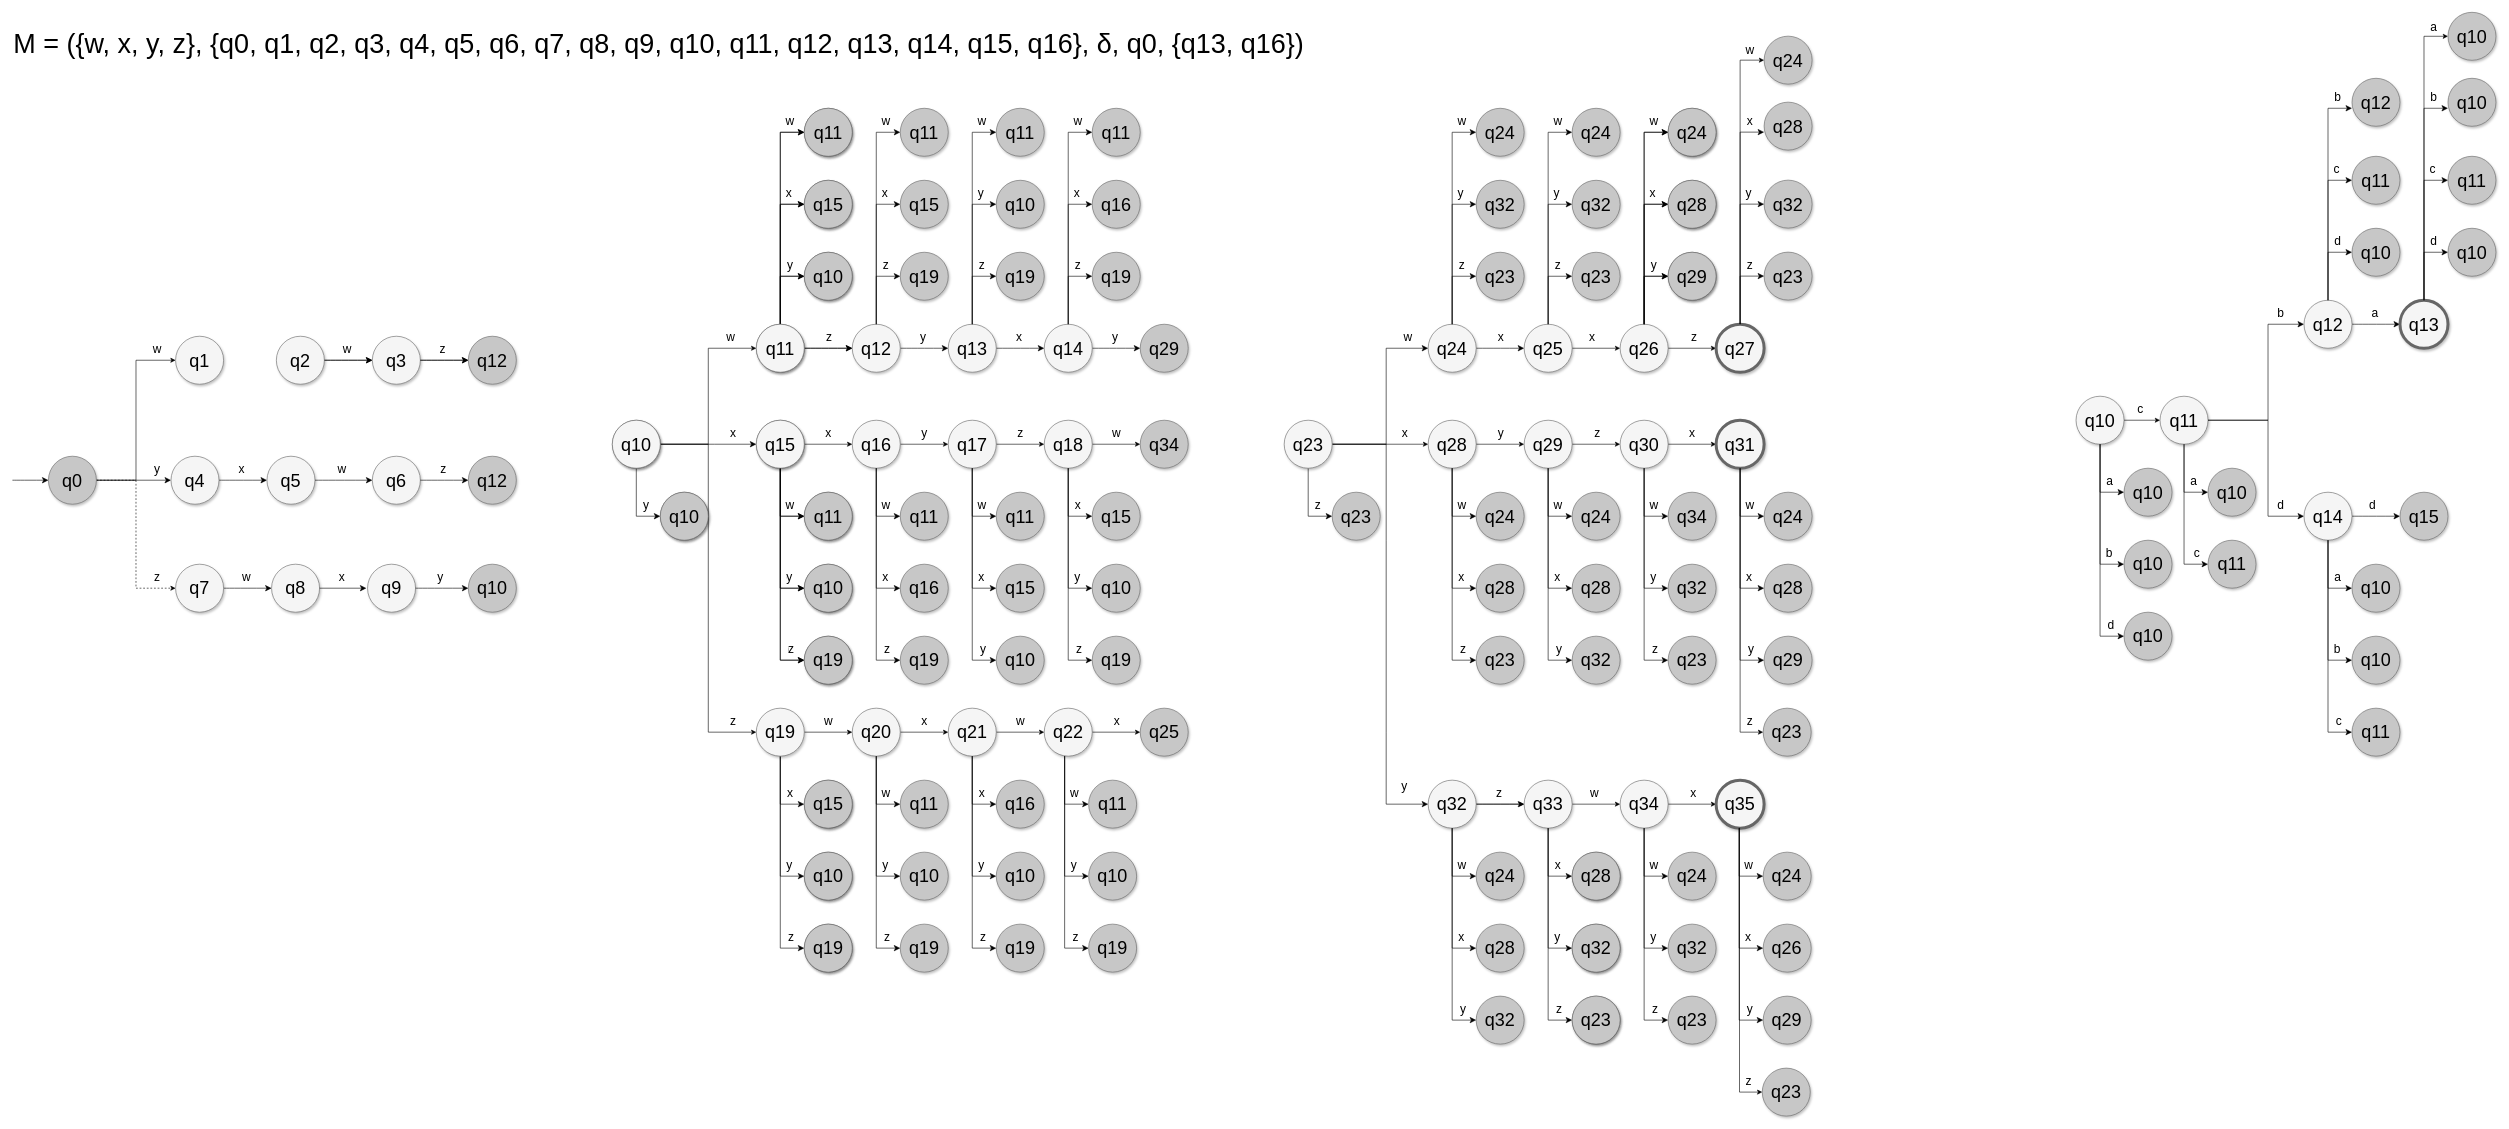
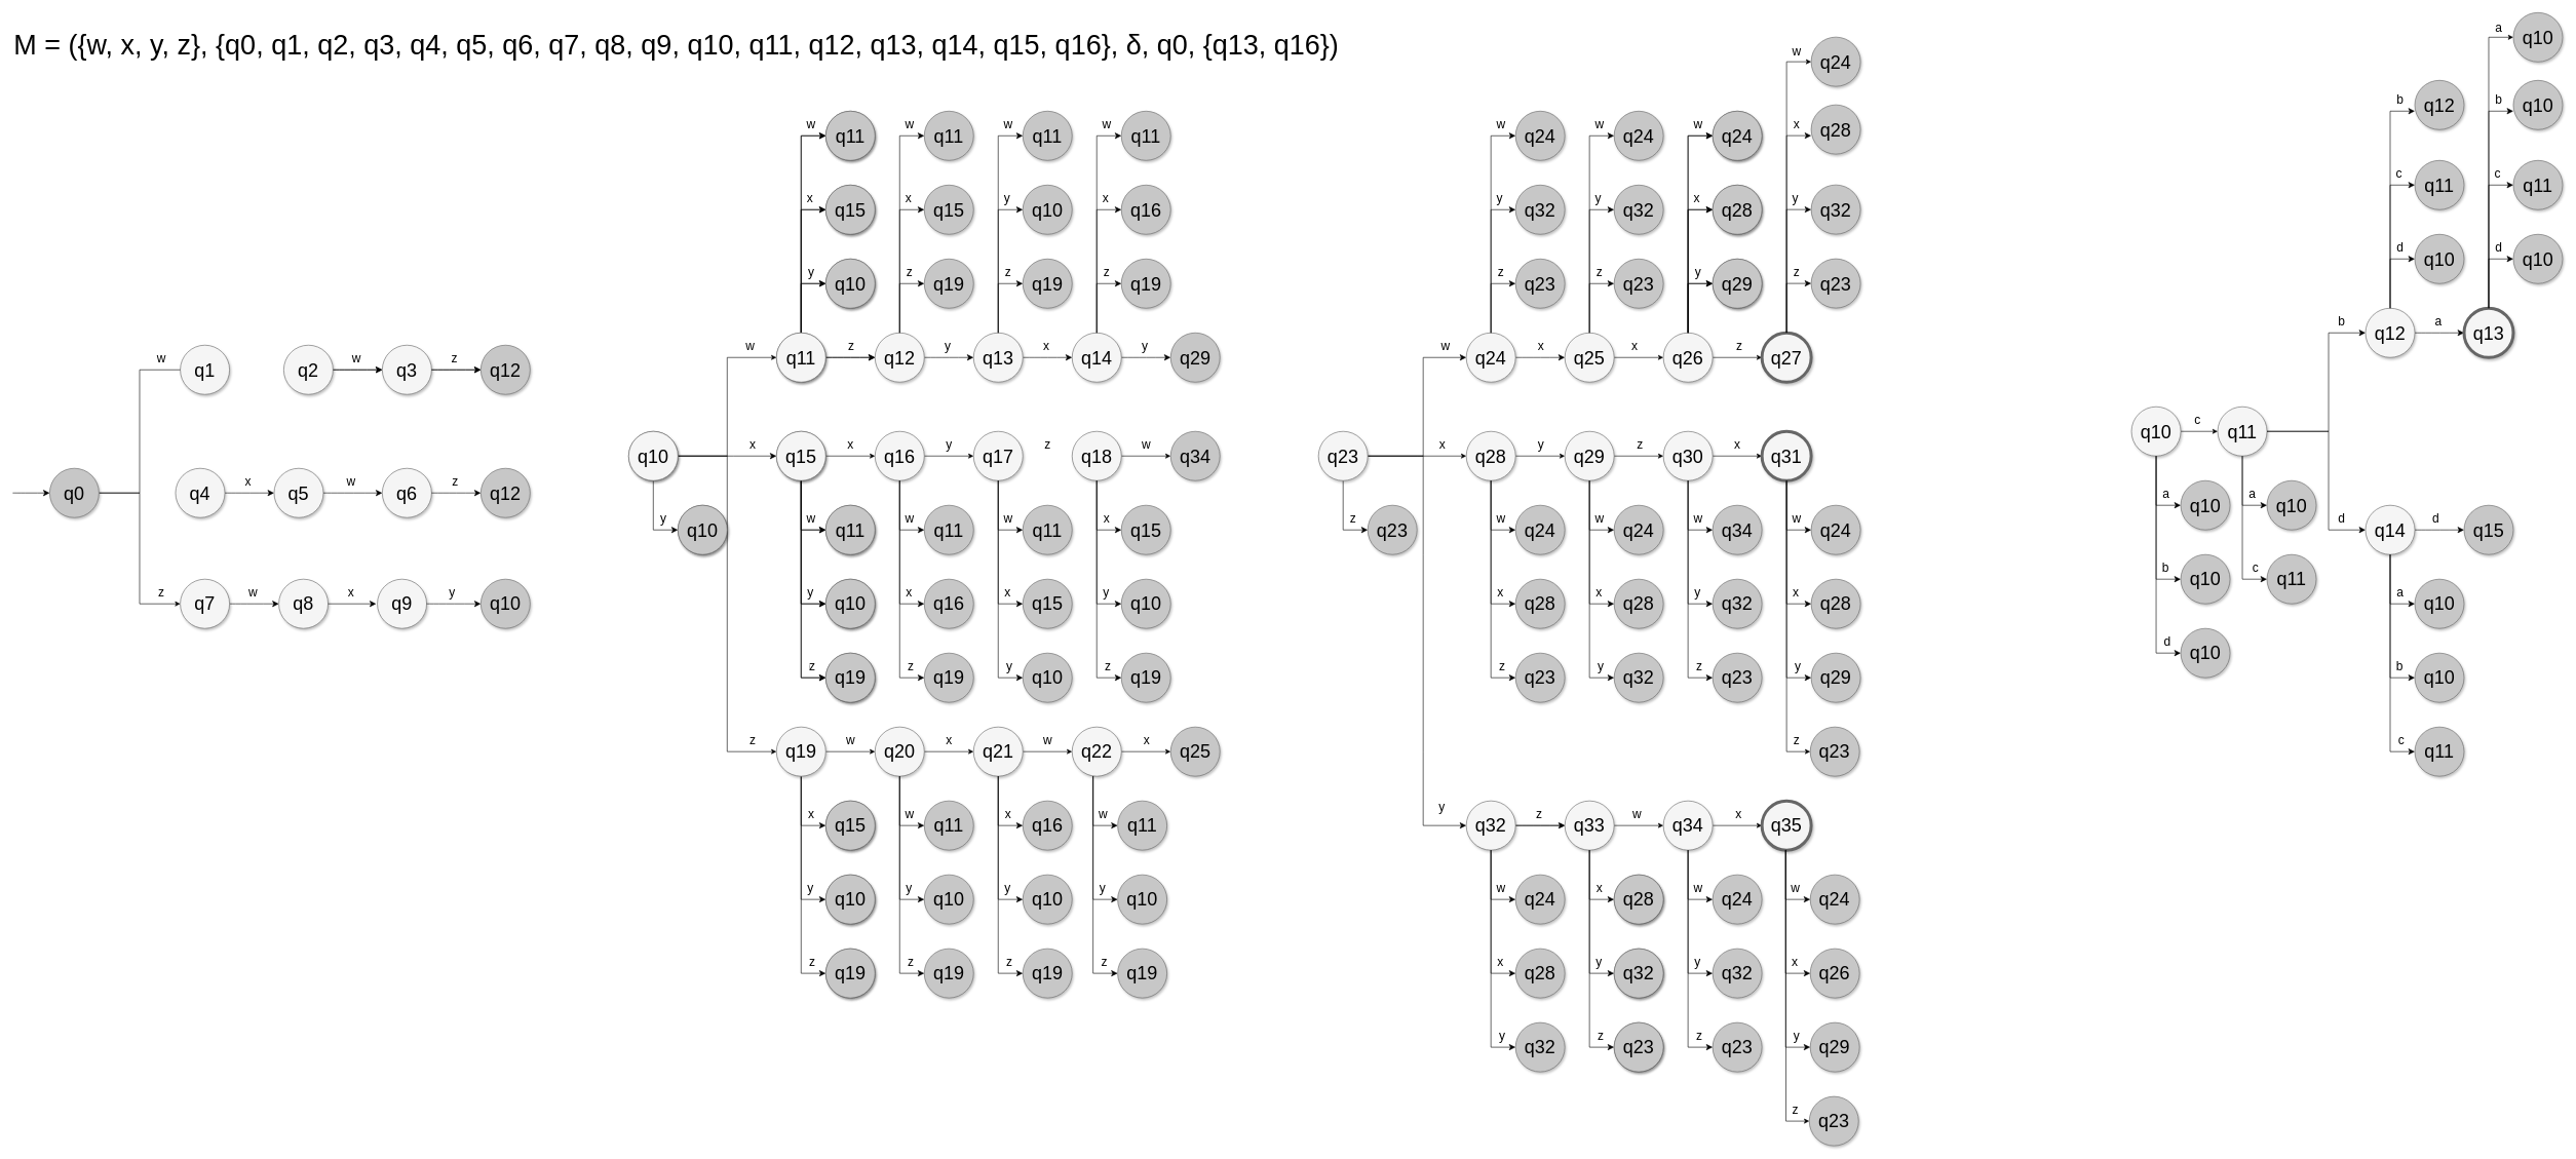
- <mxCell id="7" style="edgeStyle=orthogonalEdgeStyle;rounded=0;orthogonalLoop=1;jettySize=auto;html=1;entryX=0;entryY=0.5;entryDx=0;entryDy=0;" edge="1" parent="1" source="9" target="2"><mxGeometry relative="1" as="geometry"><Array as="points"><mxPoint x="226" y="800" /><mxPoint x="226" y="600" /></Array></mxGeometry></mxCell>
+ <mxCell id="7" style="edgeStyle=orthogonalEdgeStyle;rounded=0;orthogonalLoop=1;jettySize=auto;html=1;entryX=0;entryY=0.5;entryDx=0;entryDy=0;endArrow=none;" edge="1" parent="1" source="9" target="2"><mxGeometry relative="1" as="geometry"><Array as="points"><mxPoint x="226" y="800" /><mxPoint x="226" y="600" /></Array></mxGeometry></mxCell>
- <mxCell id="143" style="edgeStyle=orthogonalEdgeStyle;rounded=0;orthogonalLoop=1;jettySize=auto;html=1;" edge="1" parent="1" source="144" target="167"><mxGeometry relative="1" as="geometry" /></mxCell>
- <mxCell id="4" style="edgeStyle=none;curved=0;rounded=0;orthogonalLoop=1;jettySize=auto;html=1;exitX=1;exitY=0.5;exitDx=0;exitDy=0;entryX=0;entryY=0.5;entryDx=0;entryDy=0;fontSize=12;startSize=8;endSize=8;" parent="1" source="9" target="12" edge="1"><mxGeometry relative="1" as="geometry"><Array as="points" /></mxGeometry></mxCell>
- <mxCell id="5" value="&lt;span style=&quot;font-size: 20px;&quot;&gt;y&lt;/span&gt;" style="edgeLabel;html=1;align=center;verticalAlign=middle;resizable=0;points=[];fontSize=12;" parent="4" vertex="1" connectable="0"><mxGeometry x="0.784" relative="1" as="geometry"><mxPoint x="-11" y="-20" as="offset" /></mxGeometry></mxCell>
- <mxCell id="6" style="edgeStyle=orthogonalEdgeStyle;rounded=0;orthogonalLoop=1;jettySize=auto;html=1;exitX=1;exitY=0.5;exitDx=0;exitDy=0;entryX=0;entryY=0.5;entryDx=0;entryDy=0;dashed=1;" edge="1" parent="1" source="9" target="262"><mxGeometry relative="1" as="geometry" /></mxCell>
+ <mxCell id="6" style="edgeStyle=orthogonalEdgeStyle;rounded=0;orthogonalLoop=1;jettySize=auto;html=1;exitX=1;exitY=0.5;exitDx=0;exitDy=0;entryX=0;entryY=0.5;entryDx=0;entryDy=0;" edge="1" parent="1" source="9" target="262"><mxGeometry relative="1" as="geometry" /></mxCell>
